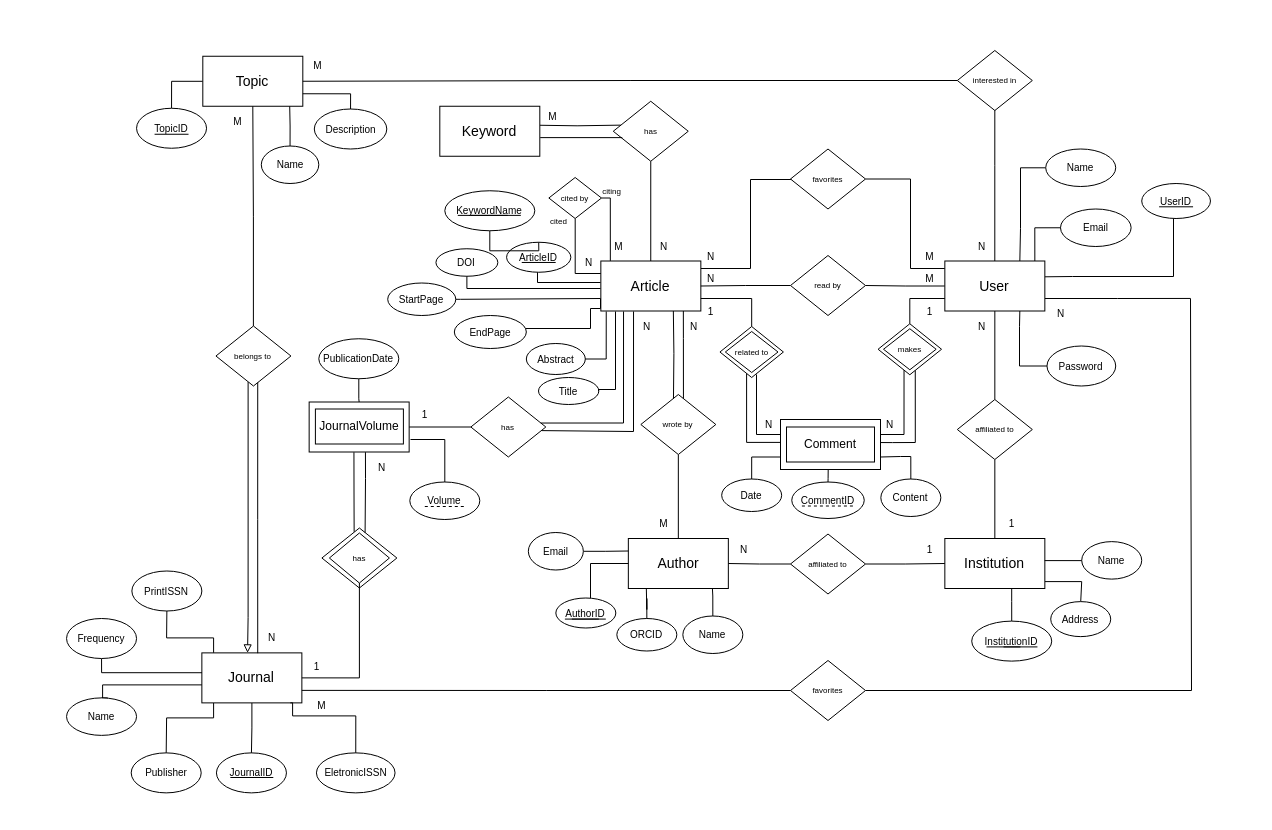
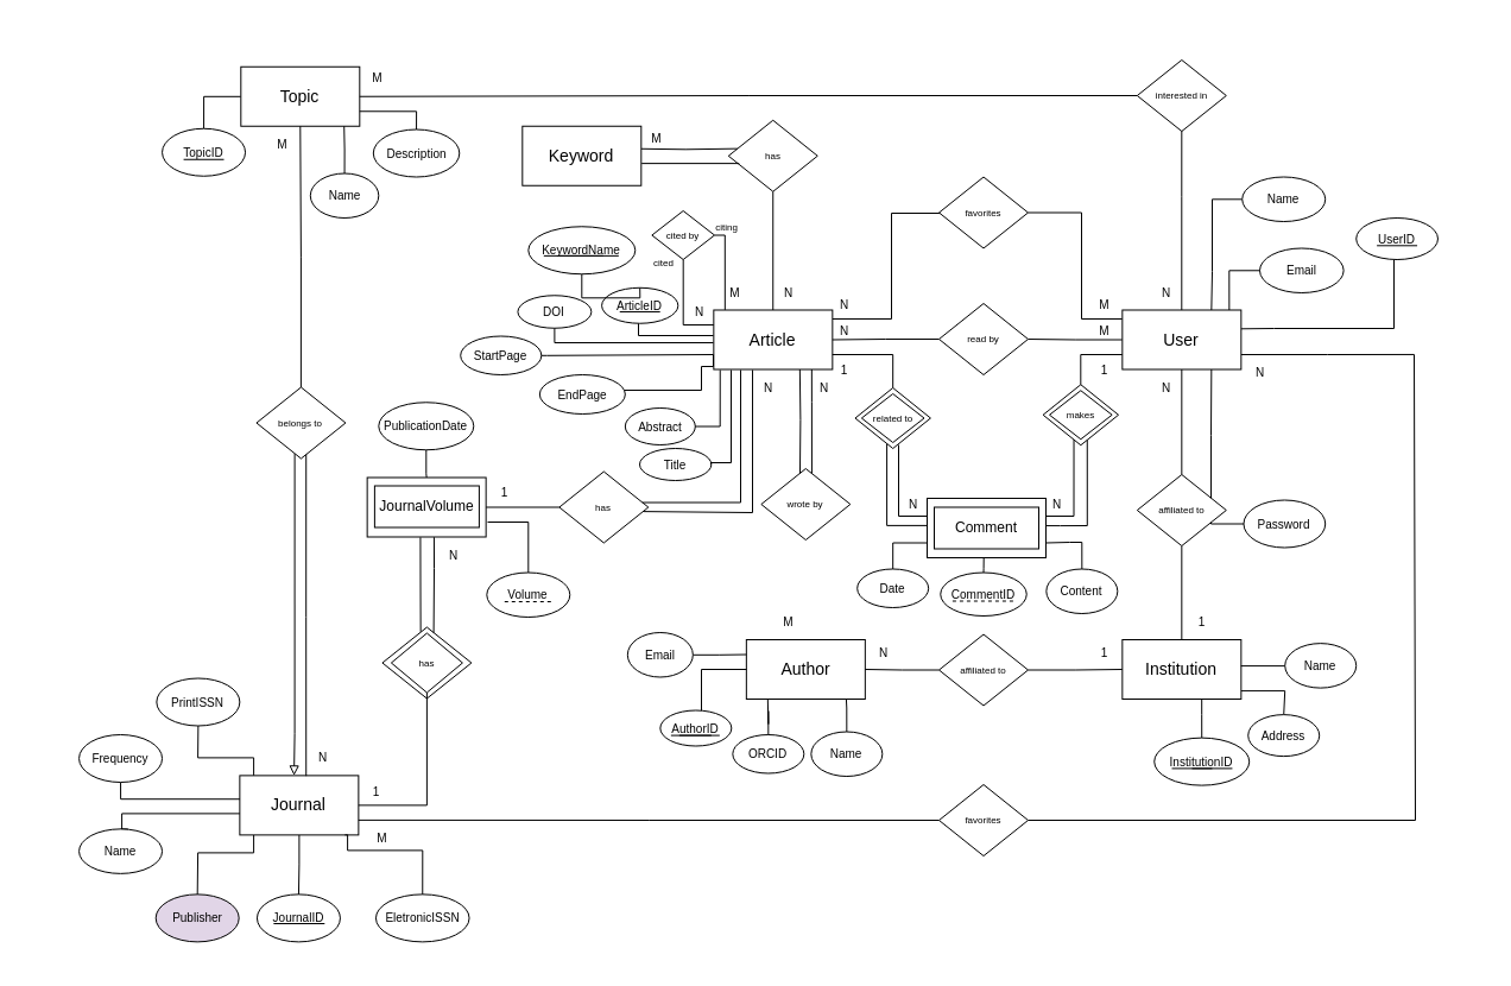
- <mxCell id="38" value="Password" style="ellipse;whiteSpace=wrap;html=1;fontSize=10;strokeWidth=1;" vertex="1" parent="1"><mxGeometry x="1046.47" y="345.5" width="68.75" height="40" as="geometry" /></mxCell>
+ <mxCell id="38" value="Password" style="ellipse;whiteSpace=wrap;html=1;fontSize=10;strokeWidth=1;" vertex="1" parent="1"><mxGeometry x="1046.47" y="420.5" width="68.75" height="40" as="geometry" /></mxCell>
- <mxCell id="5" value="" style="edgeStyle=orthogonalEdgeStyle;rounded=0;orthogonalLoop=1;jettySize=auto;html=1;strokeColor=default;align=center;verticalAlign=middle;fontFamily=Helvetica;fontSize=12;fontColor=default;labelBackgroundColor=default;endArrow=none;endFill=0;" edge="1" parent="1" source="6" target="21"><mxGeometry relative="1" as="geometry" /></mxCell>
- <mxCell id="50" value="Publisher" style="ellipse;whiteSpace=wrap;html=1;fontSize=10;strokeWidth=1;" vertex="1" parent="1"><mxGeometry x="130.7" y="752.38" width="70" height="40" as="geometry" /></mxCell>
+ <mxCell id="50" value="Publisher" style="ellipse;whiteSpace=wrap;html=1;fontSize=10;strokeWidth=1;fillColor=#e1d5e7;" vertex="1" parent="1"><mxGeometry x="130.7" y="752.38" width="70" height="40" as="geometry" /></mxCell>
